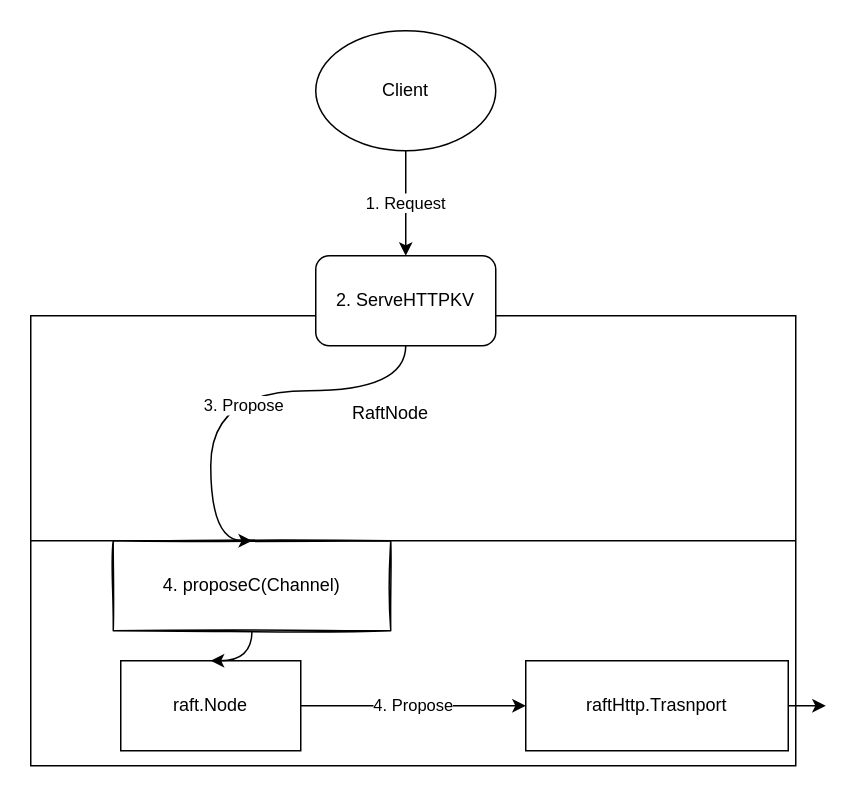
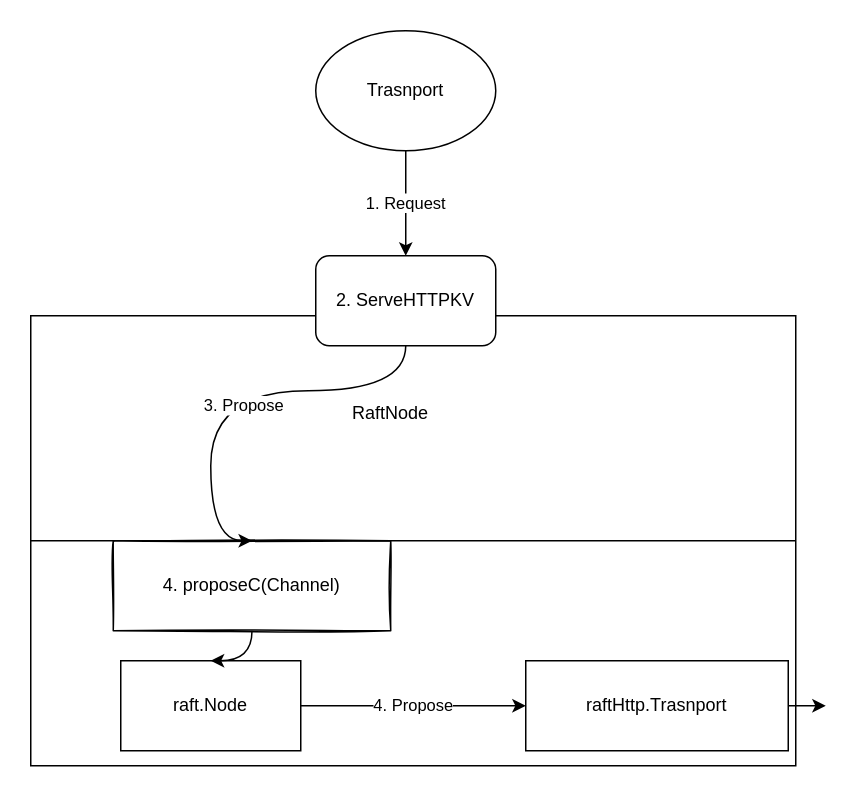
- <mxCell id="16" value="Client" style="ellipse;whiteSpace=wrap;html=1;rounded=0;shadow=0;glass=0;labelBackgroundColor=none;sketch=0;" vertex="1" parent="1"><mxGeometry x="210" y="20" width="120" height="80" as="geometry" /></mxCell>
+ <mxCell id="16" value="Trasnport" style="ellipse;whiteSpace=wrap;html=1;rounded=0;shadow=0;glass=0;labelBackgroundColor=none;sketch=0;" vertex="1" parent="1"><mxGeometry x="210" y="20" width="120" height="80" as="geometry" /></mxCell>
